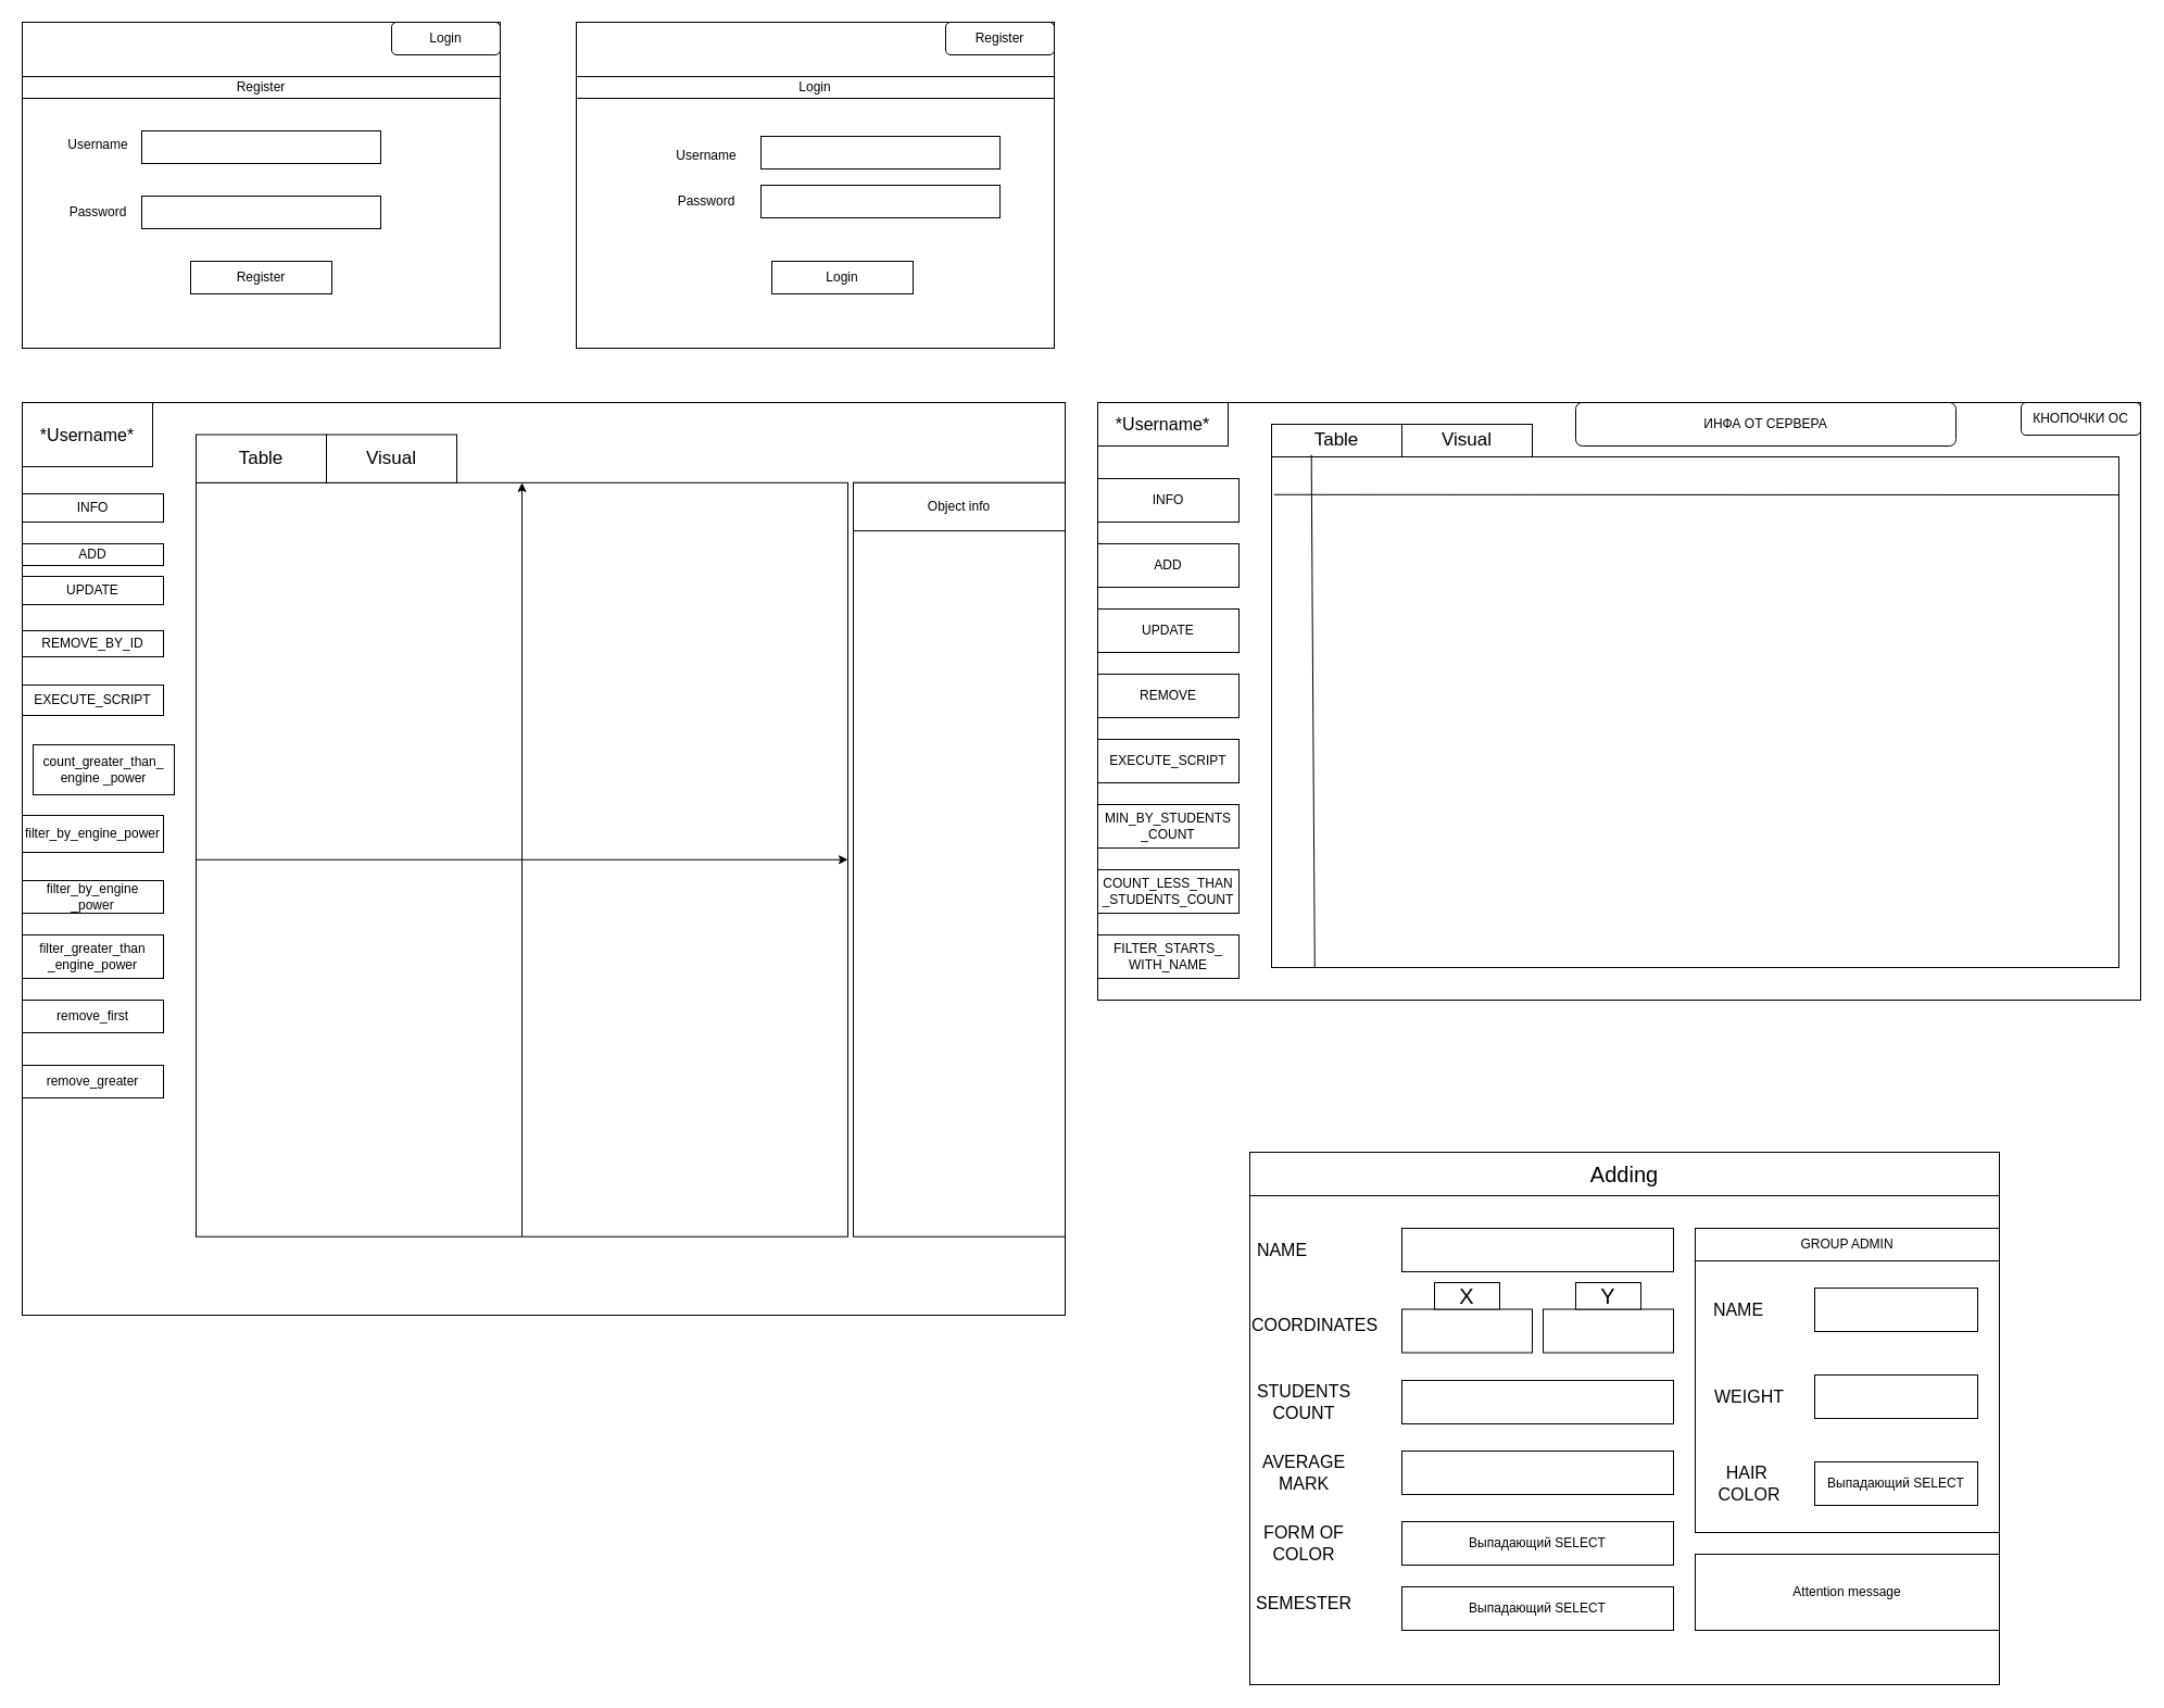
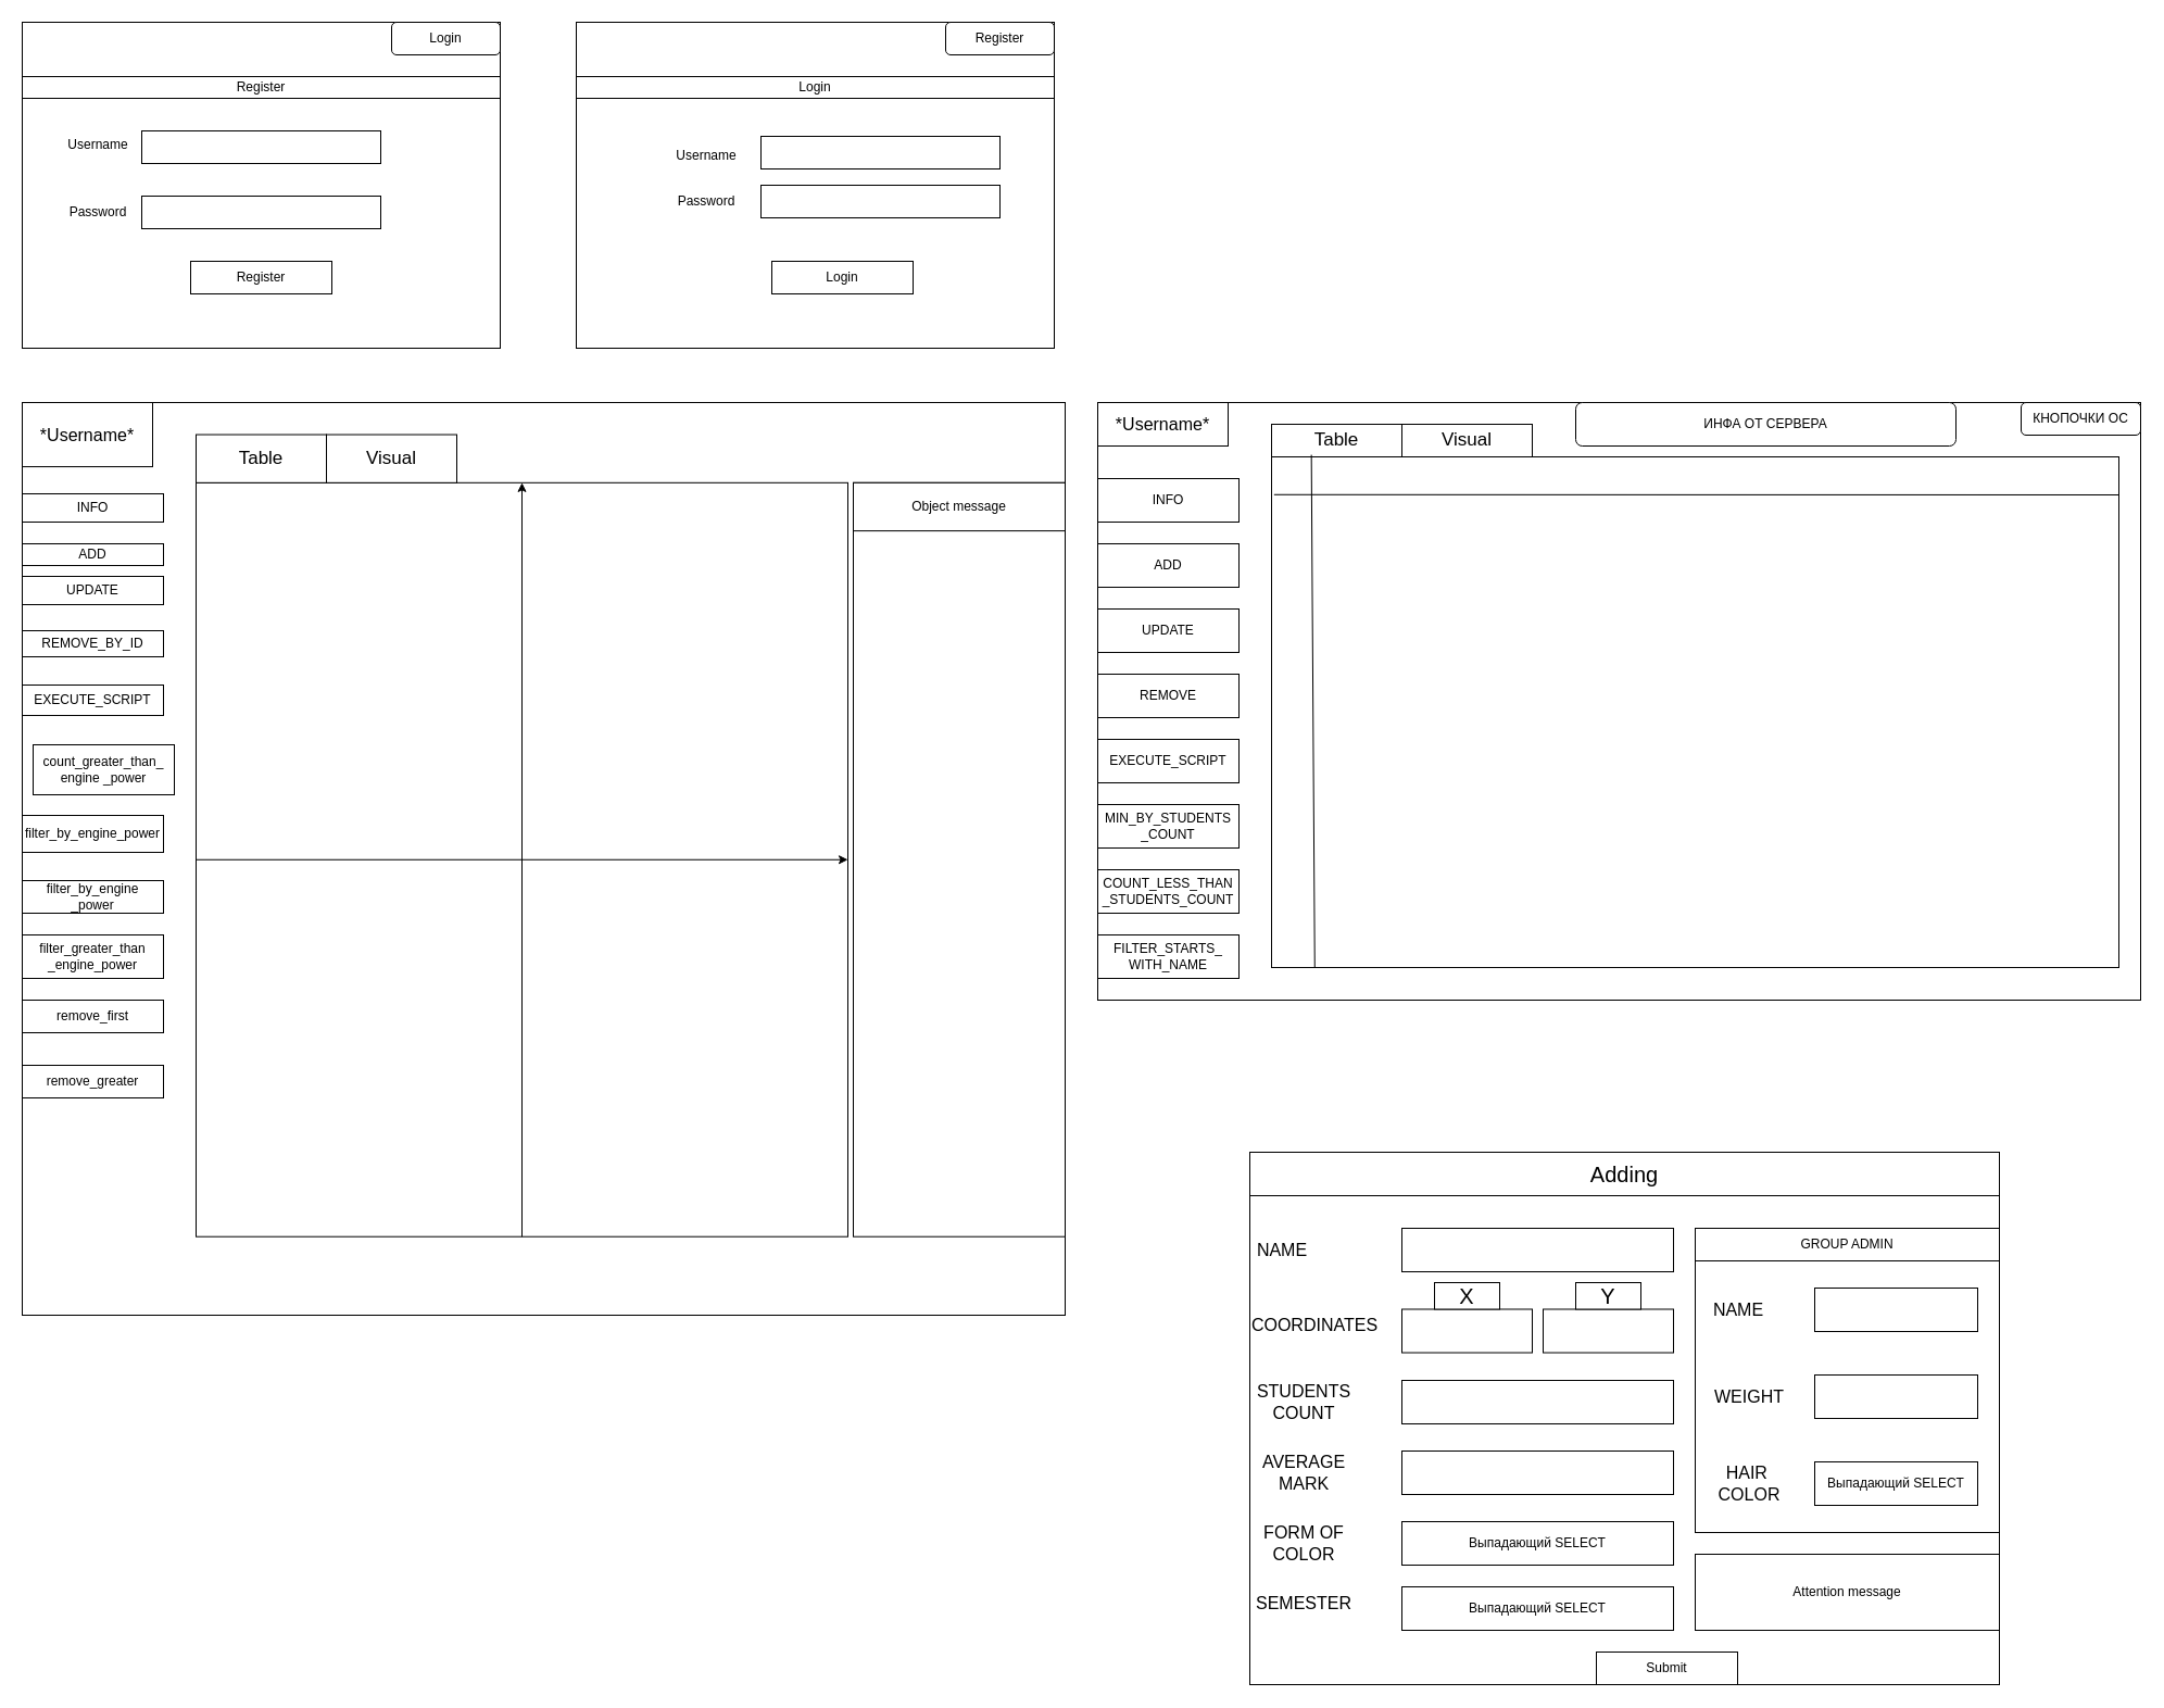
- <mxCell id="35" value="Object info" style="rounded=0;whiteSpace=wrap;html=1;strokeColor=#000000;" parent="18" vertex="1"><mxGeometry x="765" y="73.818" width="195" height="44.291" as="geometry" /></mxCell>
+ <mxCell id="35" value="Object message" style="rounded=0;whiteSpace=wrap;html=1;strokeColor=#000000;" parent="18" vertex="1"><mxGeometry x="765" y="73.818" width="195" height="44.291" as="geometry" /></mxCell>
+ <mxCell id="60" value="Submit" style="rounded=0;whiteSpace=wrap;html=1;strokeColor=#000000;" parent="56" vertex="1"><mxGeometry x="319" y="460" width="130" height="30" as="geometry" /></mxCell>
